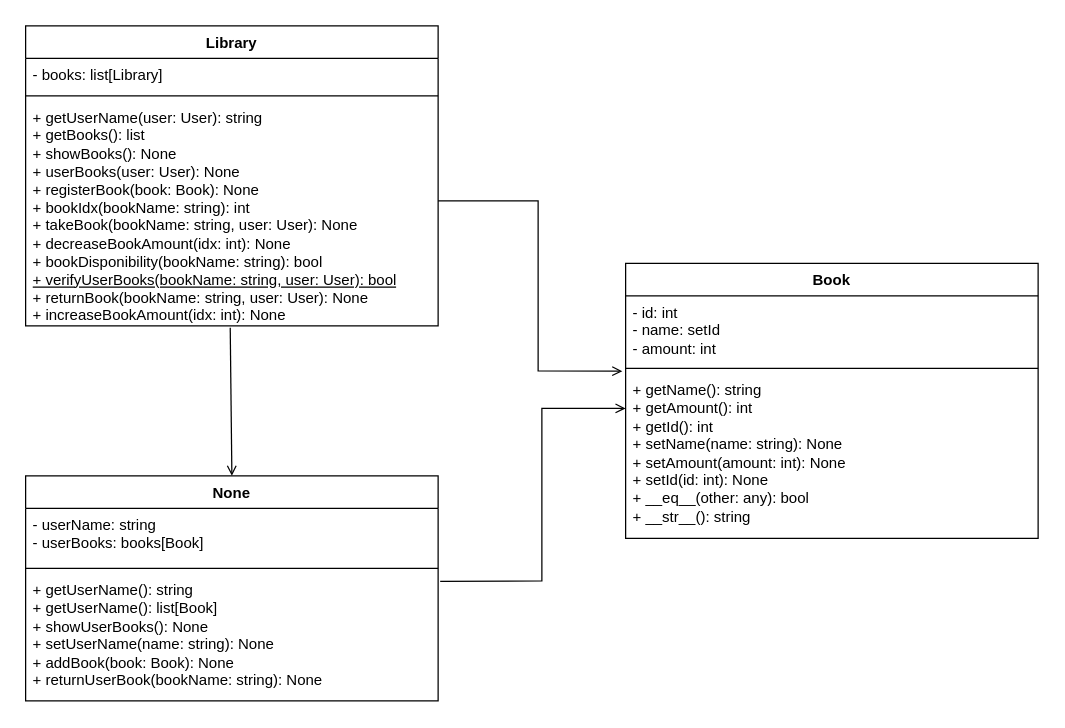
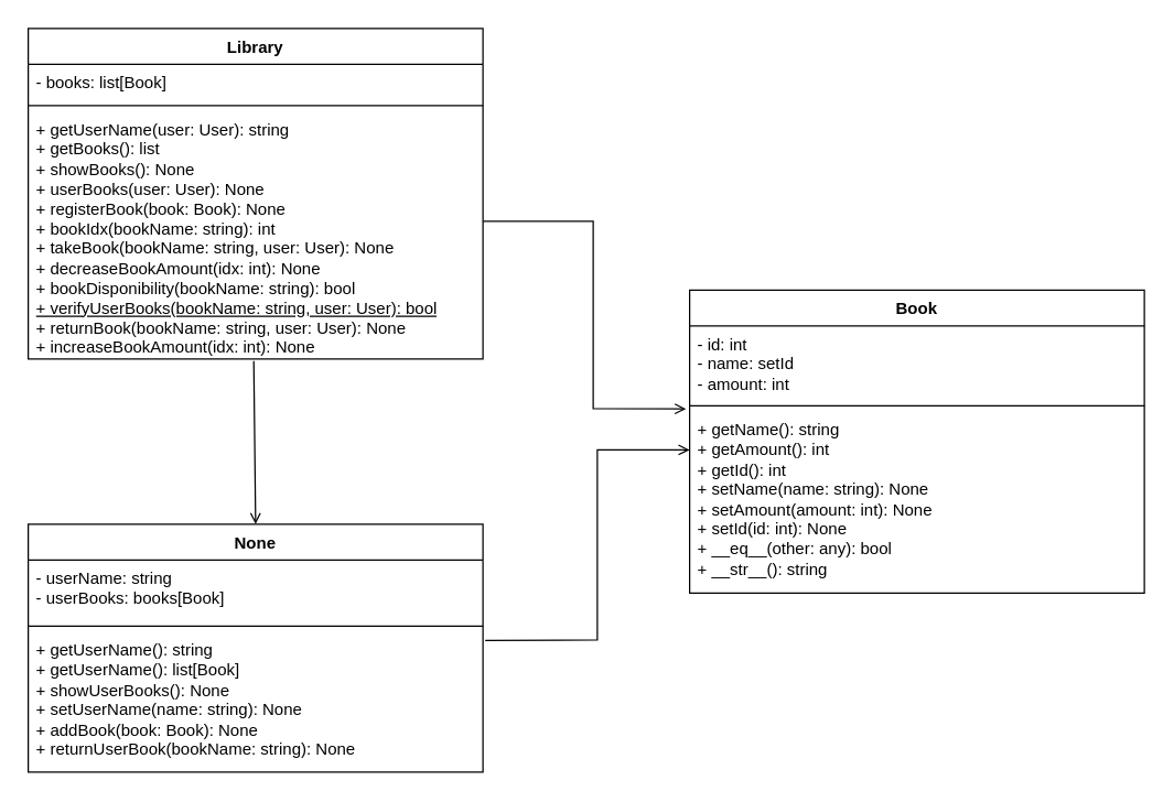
- <mxCell id="3" value="- books: list[Library]" style="text;strokeColor=none;fillColor=none;align=left;verticalAlign=top;spacingLeft=4;spacingRight=4;overflow=hidden;rotatable=0;points=[[0,0.5],[1,0.5]];portConstraint=eastwest;whiteSpace=wrap;html=1;" vertex="1" parent="2"><mxGeometry y="26" width="330" height="26" as="geometry" /></mxCell>
+ <mxCell id="3" value="- books: list[Book]" style="text;strokeColor=none;fillColor=none;align=left;verticalAlign=top;spacingLeft=4;spacingRight=4;overflow=hidden;rotatable=0;points=[[0,0.5],[1,0.5]];portConstraint=eastwest;whiteSpace=wrap;html=1;" vertex="1" parent="2"><mxGeometry y="26" width="330" height="26" as="geometry" /></mxCell>
